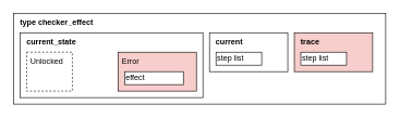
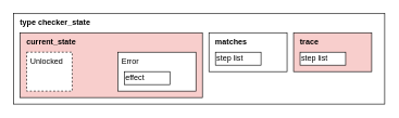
- <mxCell id="2" value="&lt;div&gt;type checker_effect&lt;/div&gt;" style="rounded=0;whiteSpace=wrap;html=1;align=left;verticalAlign=top;spacingLeft=8;fontStyle=1" vertex="1" parent="1"><mxGeometry x="20" y="20" width="570" height="140" as="geometry" /></mxCell>
+ <mxCell id="2" value="&lt;div&gt;type checker_state&lt;/div&gt;" style="rounded=0;whiteSpace=wrap;html=1;align=left;verticalAlign=top;spacingLeft=8;fontStyle=1" vertex="1" parent="1"><mxGeometry x="20" y="20" width="570" height="140" as="geometry" /></mxCell>
- <mxCell id="7" value="current" style="rounded=0;whiteSpace=wrap;html=1;spacingLeft=8;verticalAlign=top;align=left;fontStyle=1" vertex="1" parent="6"><mxGeometry width="120" height="60" as="geometry" /></mxCell>
+ <mxCell id="7" value="matches" style="rounded=0;whiteSpace=wrap;html=1;spacingLeft=8;verticalAlign=top;align=left;fontStyle=1" vertex="1" parent="6"><mxGeometry width="120" height="60" as="geometry" /></mxCell>
- <mxCell id="13" value="Error" style="rounded=0;whiteSpace=wrap;html=1;align=left;verticalAlign=top;spacingLeft=4;fillColor=#f8cecc;" vertex="1" parent="11"><mxGeometry x="140" width="120" height="60" as="geometry" /></mxCell>
+ <mxCell id="13" value="Error" style="rounded=0;whiteSpace=wrap;html=1;align=left;verticalAlign=top;spacingLeft=4;" vertex="1" parent="11"><mxGeometry x="140" width="120" height="60" as="geometry" /></mxCell>
- <mxCell id="10" value="current_state" style="rounded=0;whiteSpace=wrap;html=1;verticalAlign=top;align=left;spacingLeft=8;fontStyle=1" vertex="1" parent="9"><mxGeometry width="280" height="100" as="geometry" /></mxCell>
+ <mxCell id="10" value="current_state" style="rounded=0;whiteSpace=wrap;html=1;verticalAlign=top;align=left;spacingLeft=8;fontStyle=1;fillColor=#f8cecc;" vertex="1" parent="9"><mxGeometry width="280" height="100" as="geometry" /></mxCell>
- <mxCell id="14" value="effect" style="rounded=0;whiteSpace=wrap;html=1;align=left;" vertex="1" parent="11"><mxGeometry x="150" y="30" width="90" height="20" as="geometry" /></mxCell>
+ <mxCell id="14" value="effect" style="rounded=0;whiteSpace=wrap;html=1;align=left;" vertex="1" parent="11"><mxGeometry x="150" y="30" width="70" height="20" as="geometry" /></mxCell>
